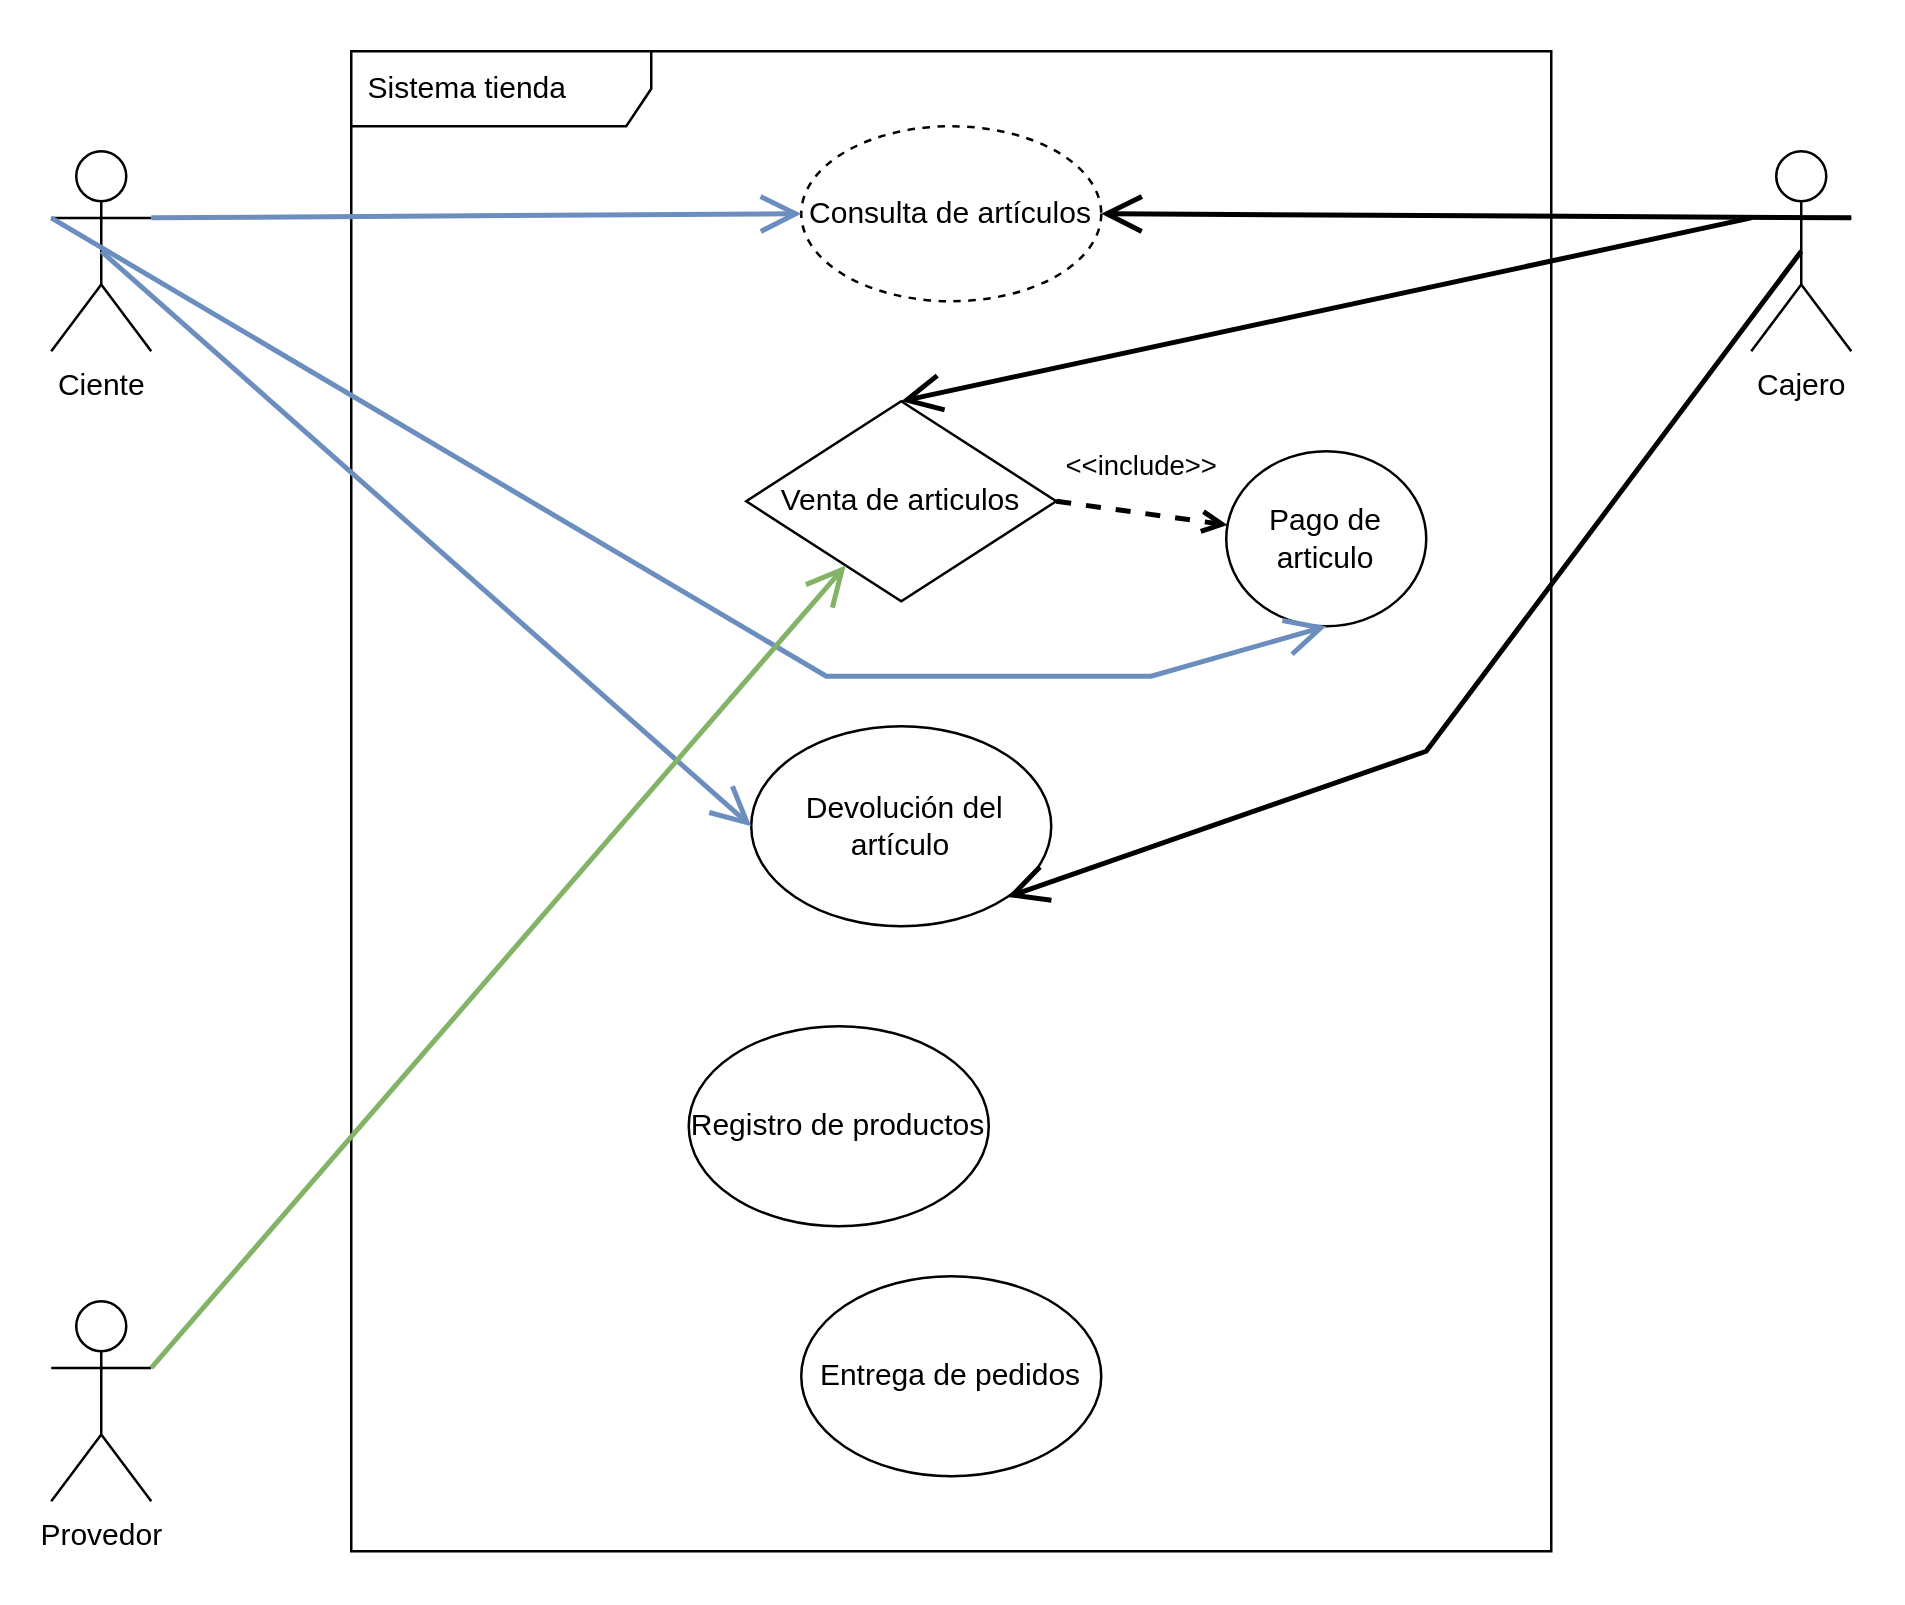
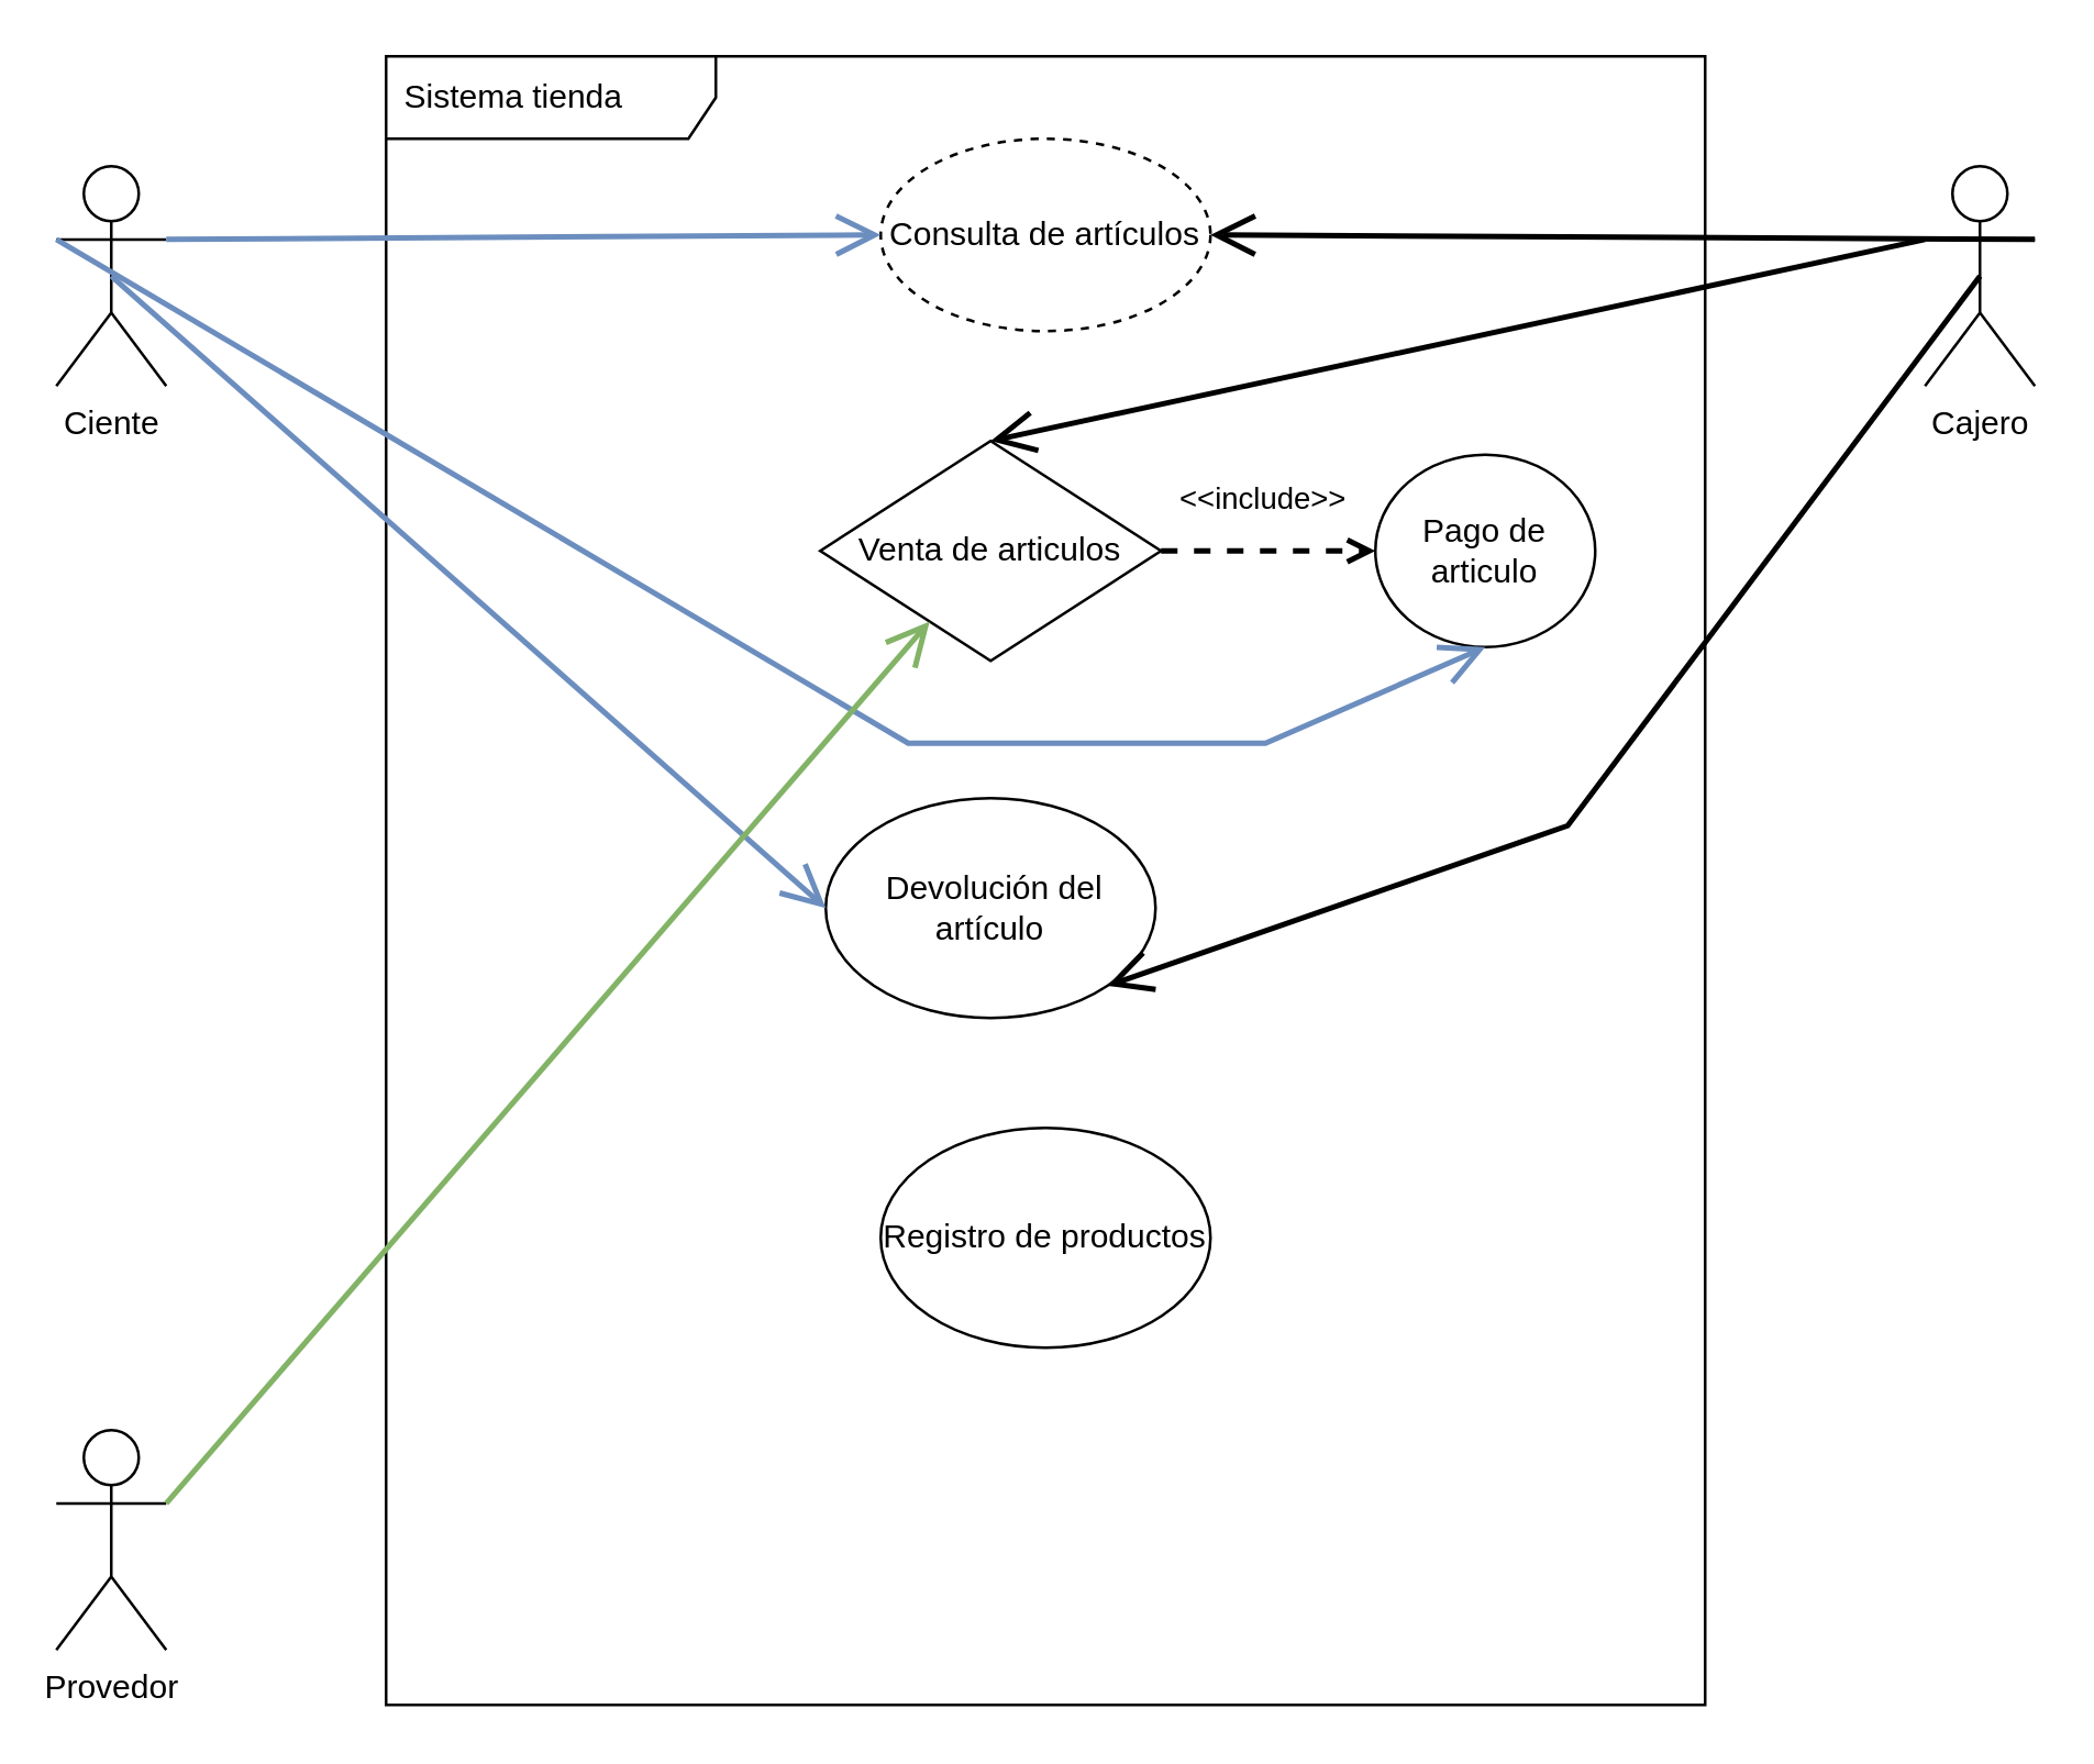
- <mxCell id="9" value="&lt;font style=&quot;vertical-align: inherit&quot;&gt;&lt;font style=&quot;vertical-align: inherit&quot;&gt;&lt;font style=&quot;vertical-align: inherit&quot;&gt;&lt;font style=&quot;vertical-align: inherit&quot;&gt;&lt;font style=&quot;vertical-align: inherit&quot;&gt;&lt;font style=&quot;vertical-align: inherit&quot;&gt;&lt;font style=&quot;vertical-align: inherit&quot;&gt;&lt;font style=&quot;vertical-align: inherit&quot;&gt;Pago de articulo&lt;/font&gt;&lt;/font&gt;&lt;/font&gt;&lt;/font&gt;&lt;/font&gt;&lt;/font&gt;&lt;/font&gt;&lt;/font&gt;" style="ellipse;whiteSpace=wrap;html=1;" parent="1" vertex="1"><mxGeometry x="490" y="180" width="80" height="70" as="geometry" /></mxCell>
+ <mxCell id="9" value="&lt;font style=&quot;vertical-align: inherit&quot;&gt;&lt;font style=&quot;vertical-align: inherit&quot;&gt;&lt;font style=&quot;vertical-align: inherit&quot;&gt;&lt;font style=&quot;vertical-align: inherit&quot;&gt;&lt;font style=&quot;vertical-align: inherit&quot;&gt;&lt;font style=&quot;vertical-align: inherit&quot;&gt;&lt;font style=&quot;vertical-align: inherit&quot;&gt;&lt;font style=&quot;vertical-align: inherit&quot;&gt;Pago de articulo&lt;/font&gt;&lt;/font&gt;&lt;/font&gt;&lt;/font&gt;&lt;/font&gt;&lt;/font&gt;&lt;/font&gt;&lt;/font&gt;" style="ellipse;whiteSpace=wrap;html=1;" parent="1" vertex="1"><mxGeometry x="500" y="165" width="80" height="70" as="geometry" /></mxCell>
- <mxCell id="7" value="&lt;font style=&quot;vertical-align: inherit&quot;&gt;&lt;font style=&quot;vertical-align: inherit&quot;&gt;&lt;font style=&quot;vertical-align: inherit&quot;&gt;&lt;font style=&quot;vertical-align: inherit&quot;&gt;Registro de productos&lt;/font&gt;&lt;/font&gt;&lt;/font&gt;&lt;/font&gt;" style="ellipse;whiteSpace=wrap;html=1;" parent="1" vertex="1"><mxGeometry x="275" y="410" width="120" height="80" as="geometry" /></mxCell>
+ <mxCell id="7" value="&lt;font style=&quot;vertical-align: inherit&quot;&gt;&lt;font style=&quot;vertical-align: inherit&quot;&gt;&lt;font style=&quot;vertical-align: inherit&quot;&gt;&lt;font style=&quot;vertical-align: inherit&quot;&gt;Registro de productos&lt;/font&gt;&lt;/font&gt;&lt;/font&gt;&lt;/font&gt;" style="ellipse;whiteSpace=wrap;html=1;" parent="1" vertex="1"><mxGeometry x="320" y="410" width="120" height="80" as="geometry" /></mxCell>
- <mxCell id="8" value="&lt;font style=&quot;vertical-align: inherit&quot;&gt;&lt;font style=&quot;vertical-align: inherit&quot;&gt;Entrega de pedidos&lt;/font&gt;&lt;/font&gt;" style="ellipse;whiteSpace=wrap;html=1;" parent="1" vertex="1"><mxGeometry x="320" y="510" width="120" height="80" as="geometry" /></mxCell>
